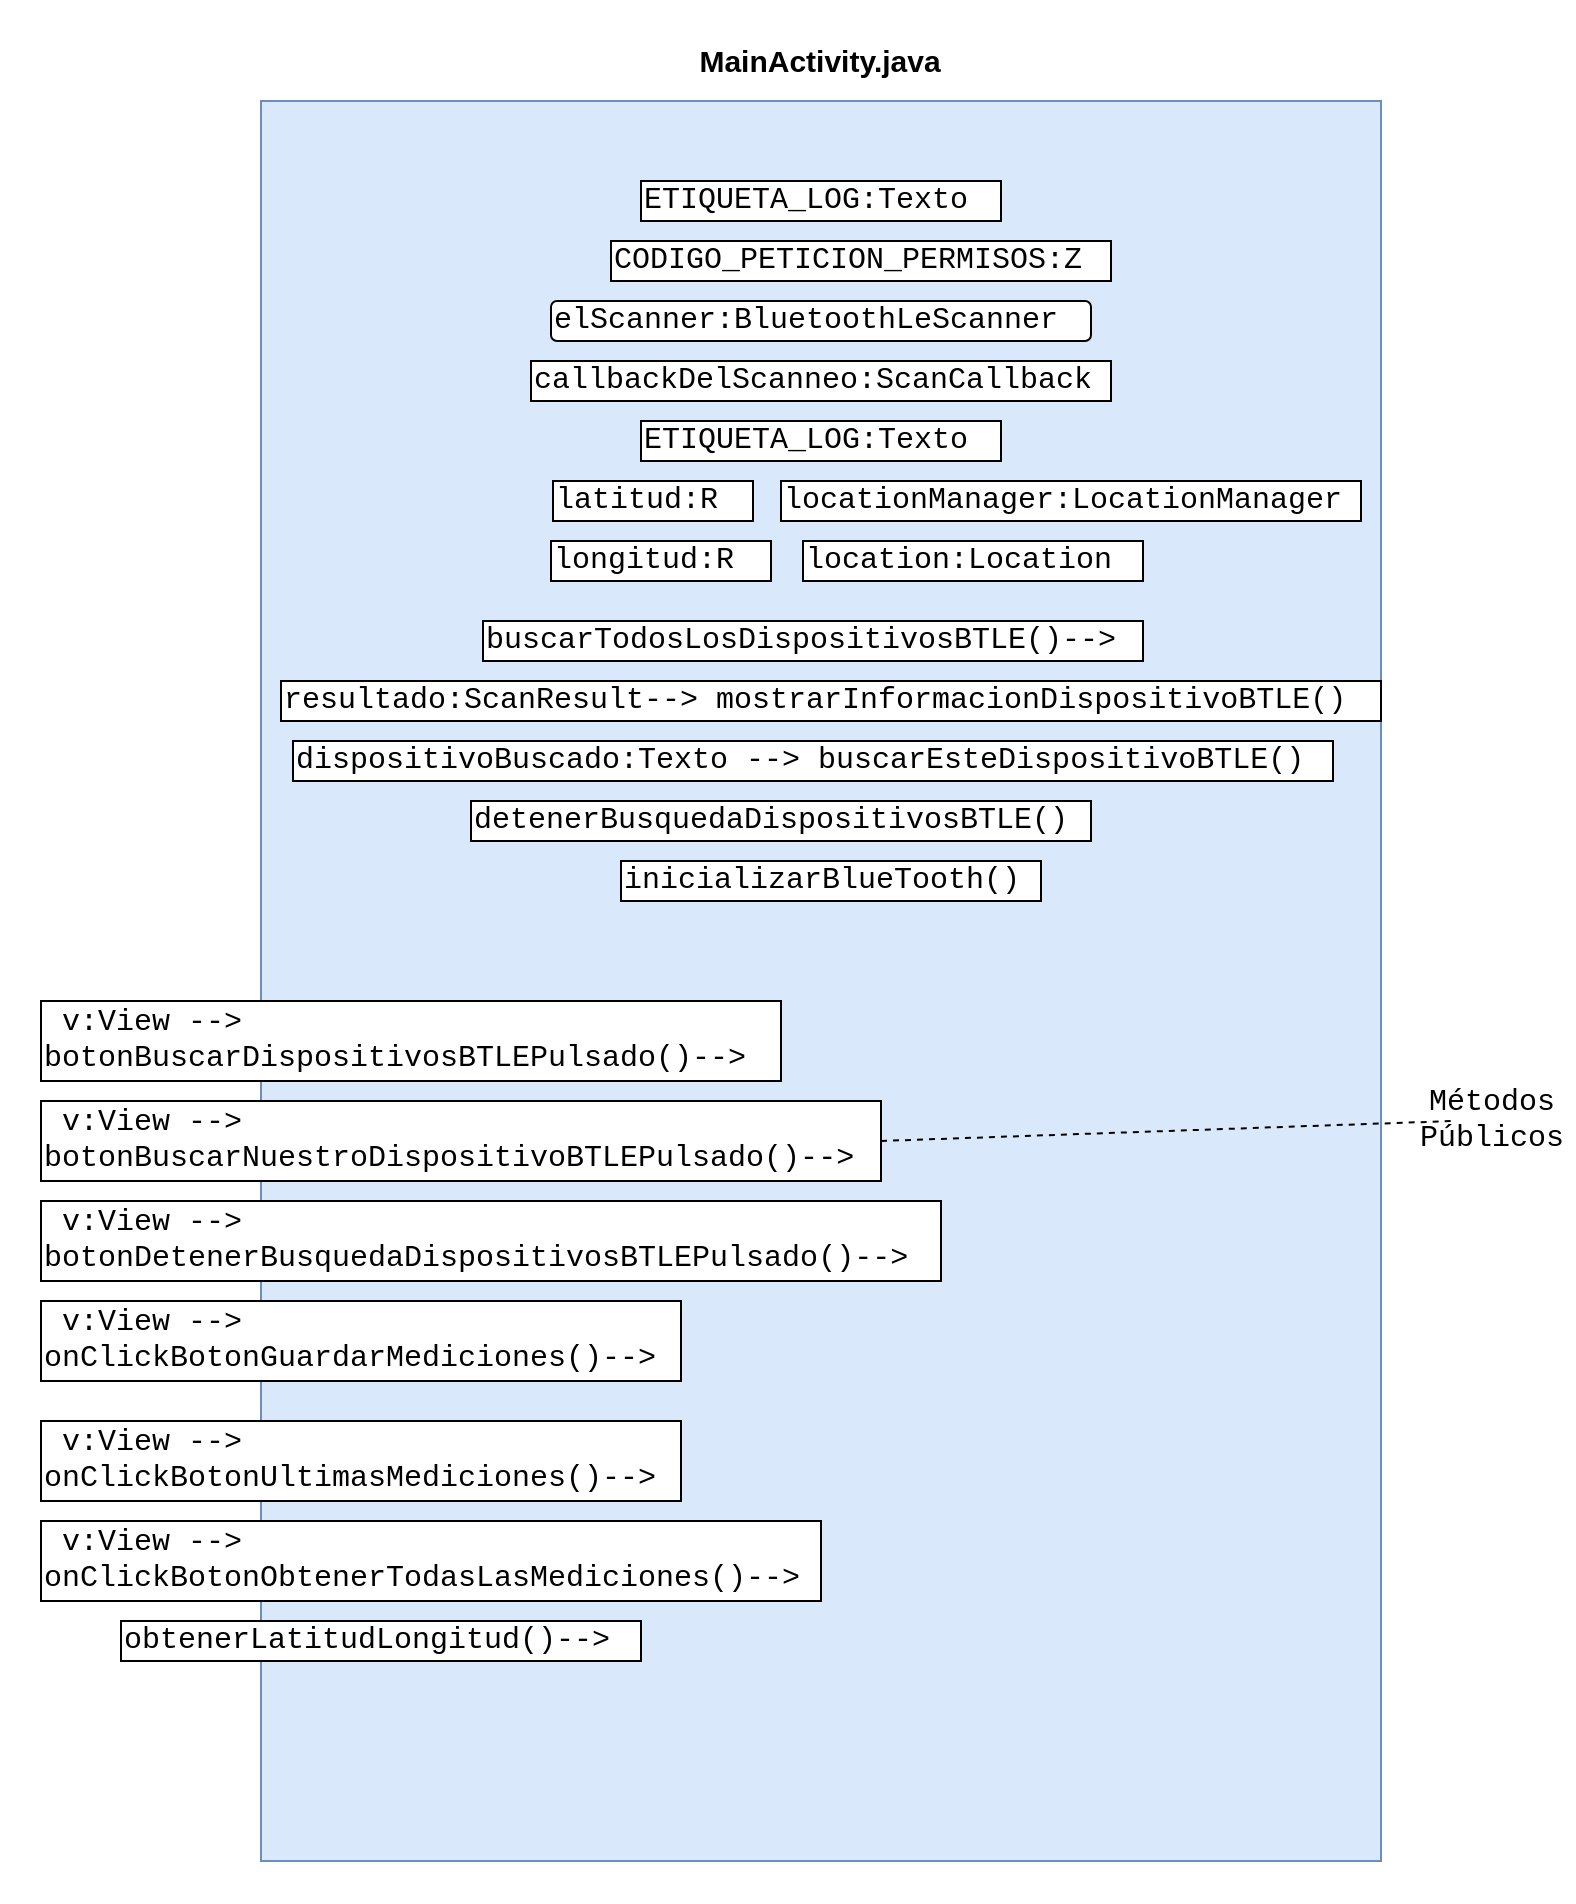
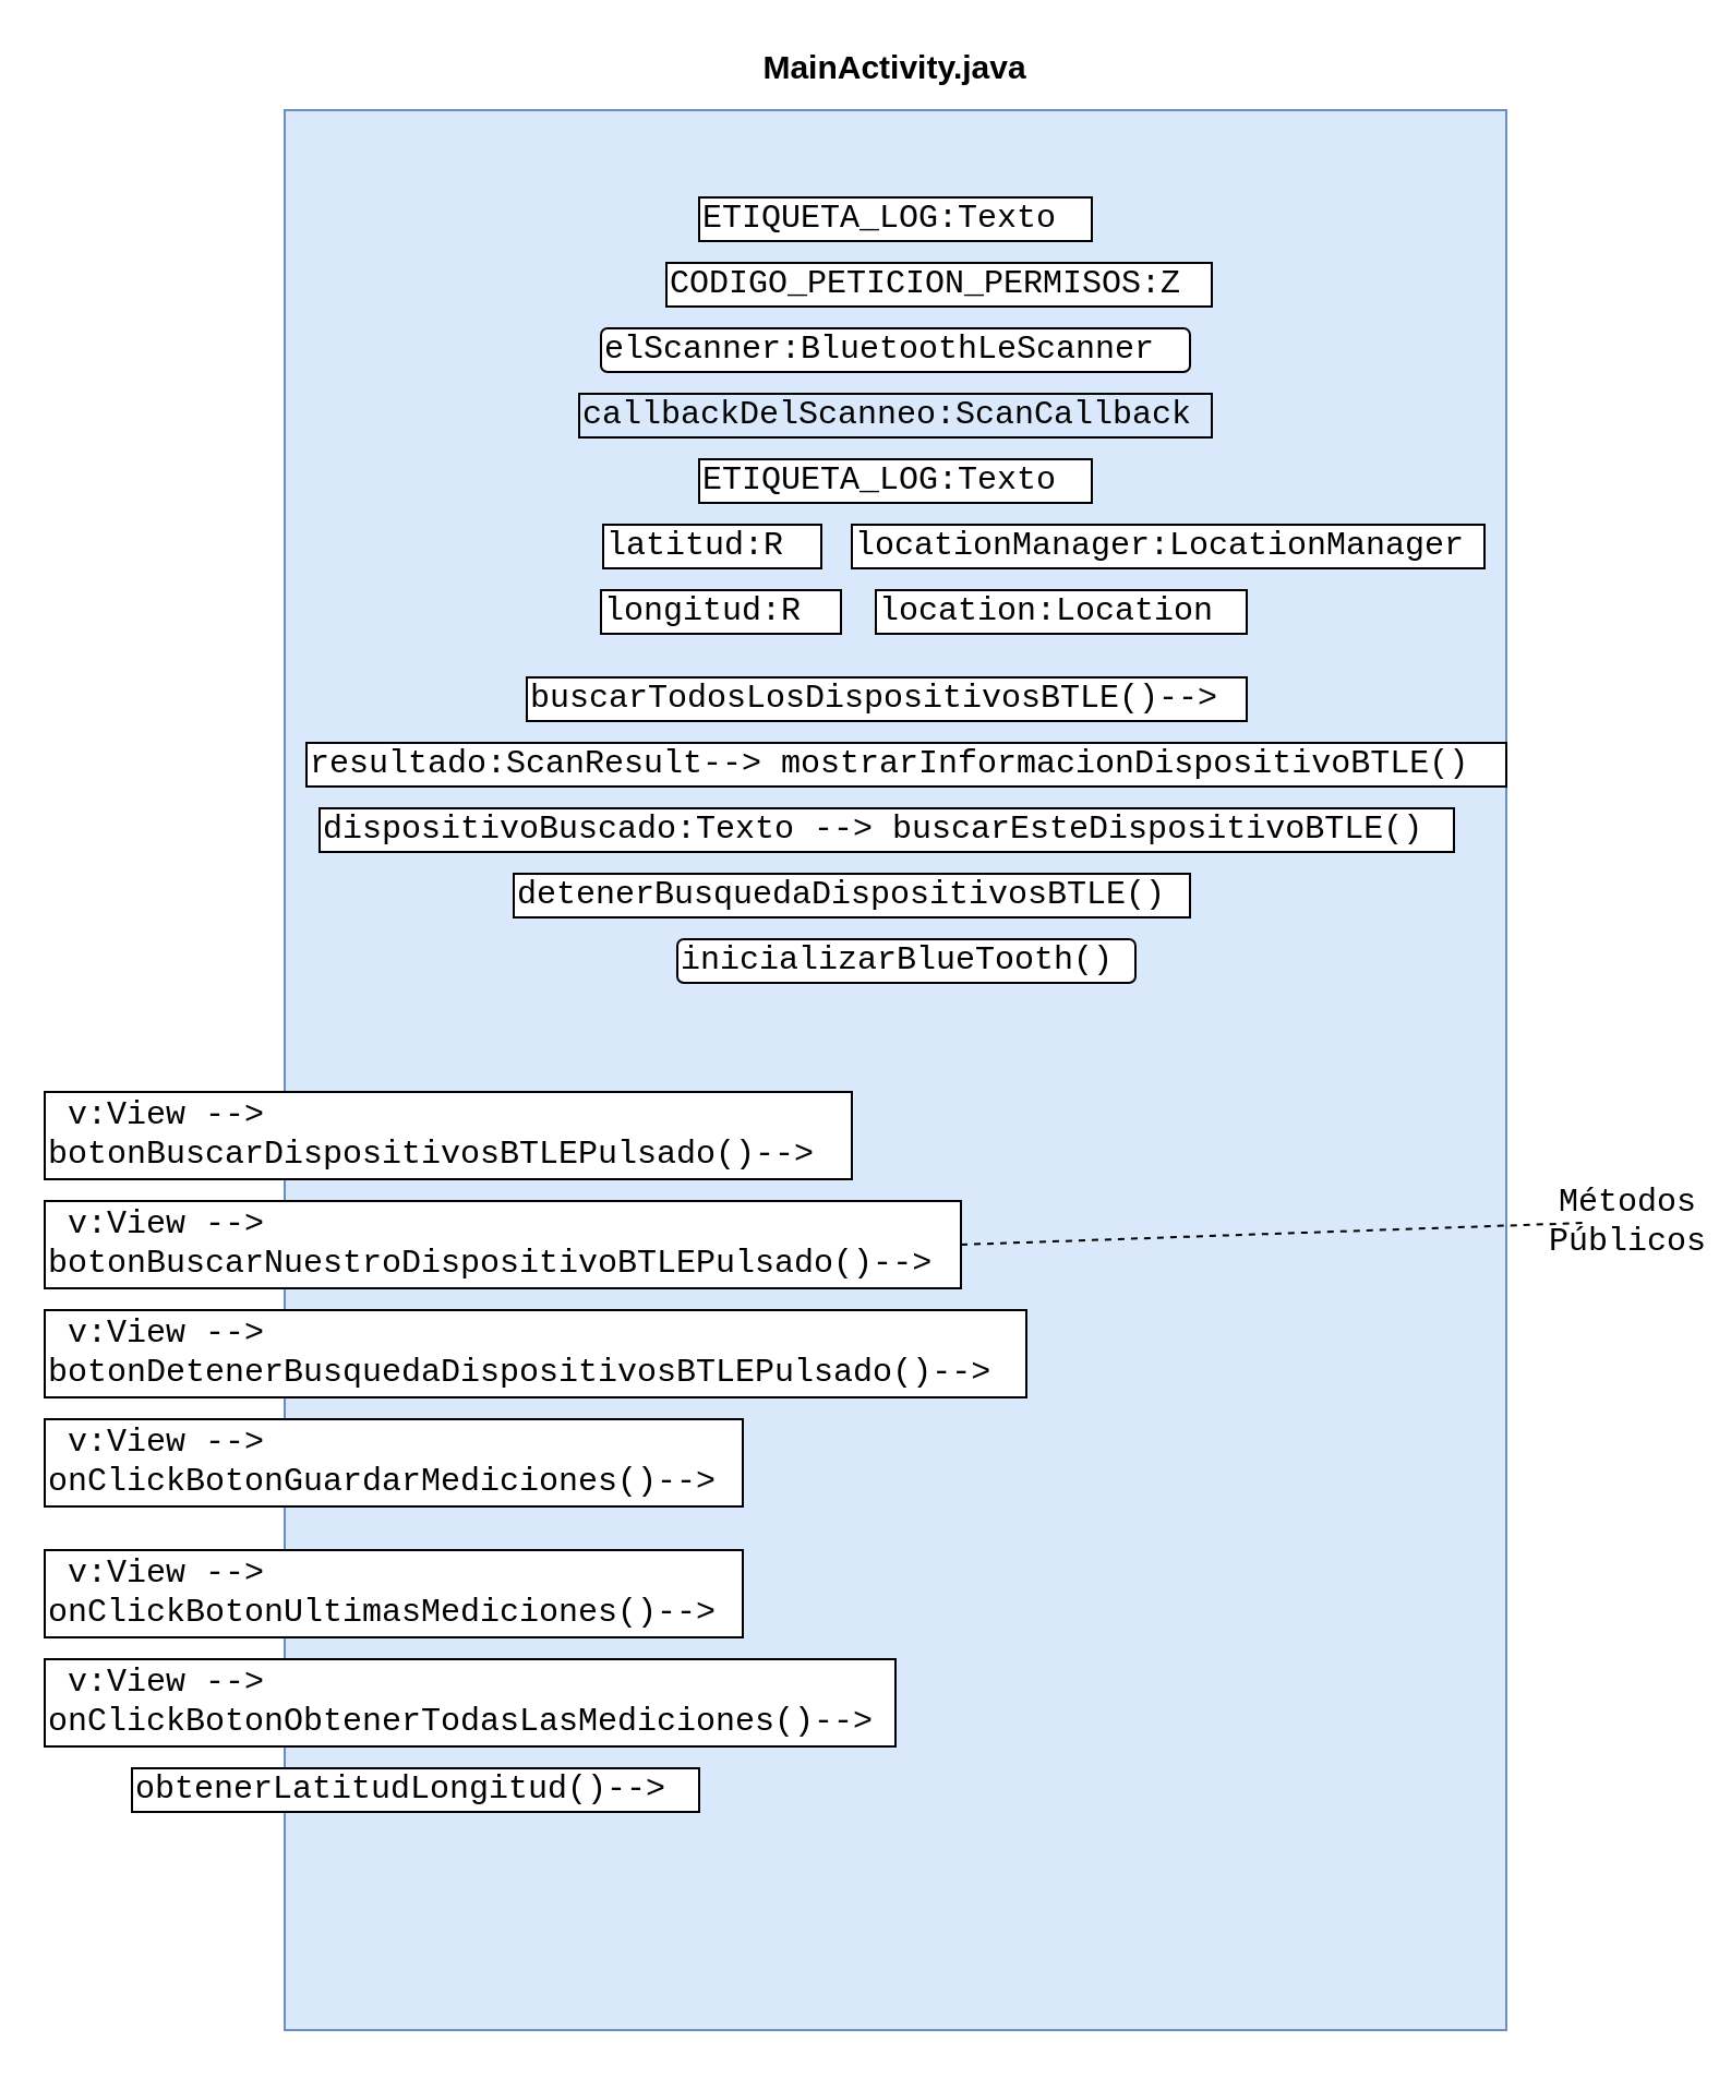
- <mxCell id="7" value="callbackDelScanneo:ScanCallback" style="rounded=0;whiteSpace=wrap;html=1;fontSize=15;align=left;fontFamily=Courier New;autosize=1;" parent="1" vertex="1"><mxGeometry x="265" y="180" width="290" height="20" as="geometry" /></mxCell>
+ <mxCell id="7" value="callbackDelScanneo:ScanCallback" style="rounded=0;whiteSpace=wrap;html=1;fontSize=15;align=left;fontFamily=Courier New;autosize=1;fillColor=#dae8fc;" parent="1" vertex="1"><mxGeometry x="265" y="180" width="290" height="20" as="geometry" /></mxCell>
- <mxCell id="16" value="inicializarBlueTooth()" style="rounded=0;whiteSpace=wrap;html=1;fontSize=15;align=left;fontFamily=Courier New;autosize=1;" parent="1" vertex="1"><mxGeometry x="310" y="430" width="210" height="20" as="geometry" /></mxCell>
+ <mxCell id="16" value="inicializarBlueTooth()" style="whiteSpace=wrap;html=1;fontSize=15;align=left;fontFamily=Courier New;autosize=1;rounded=1;" parent="1" vertex="1"><mxGeometry x="310" y="430" width="210" height="20" as="geometry" /></mxCell>
